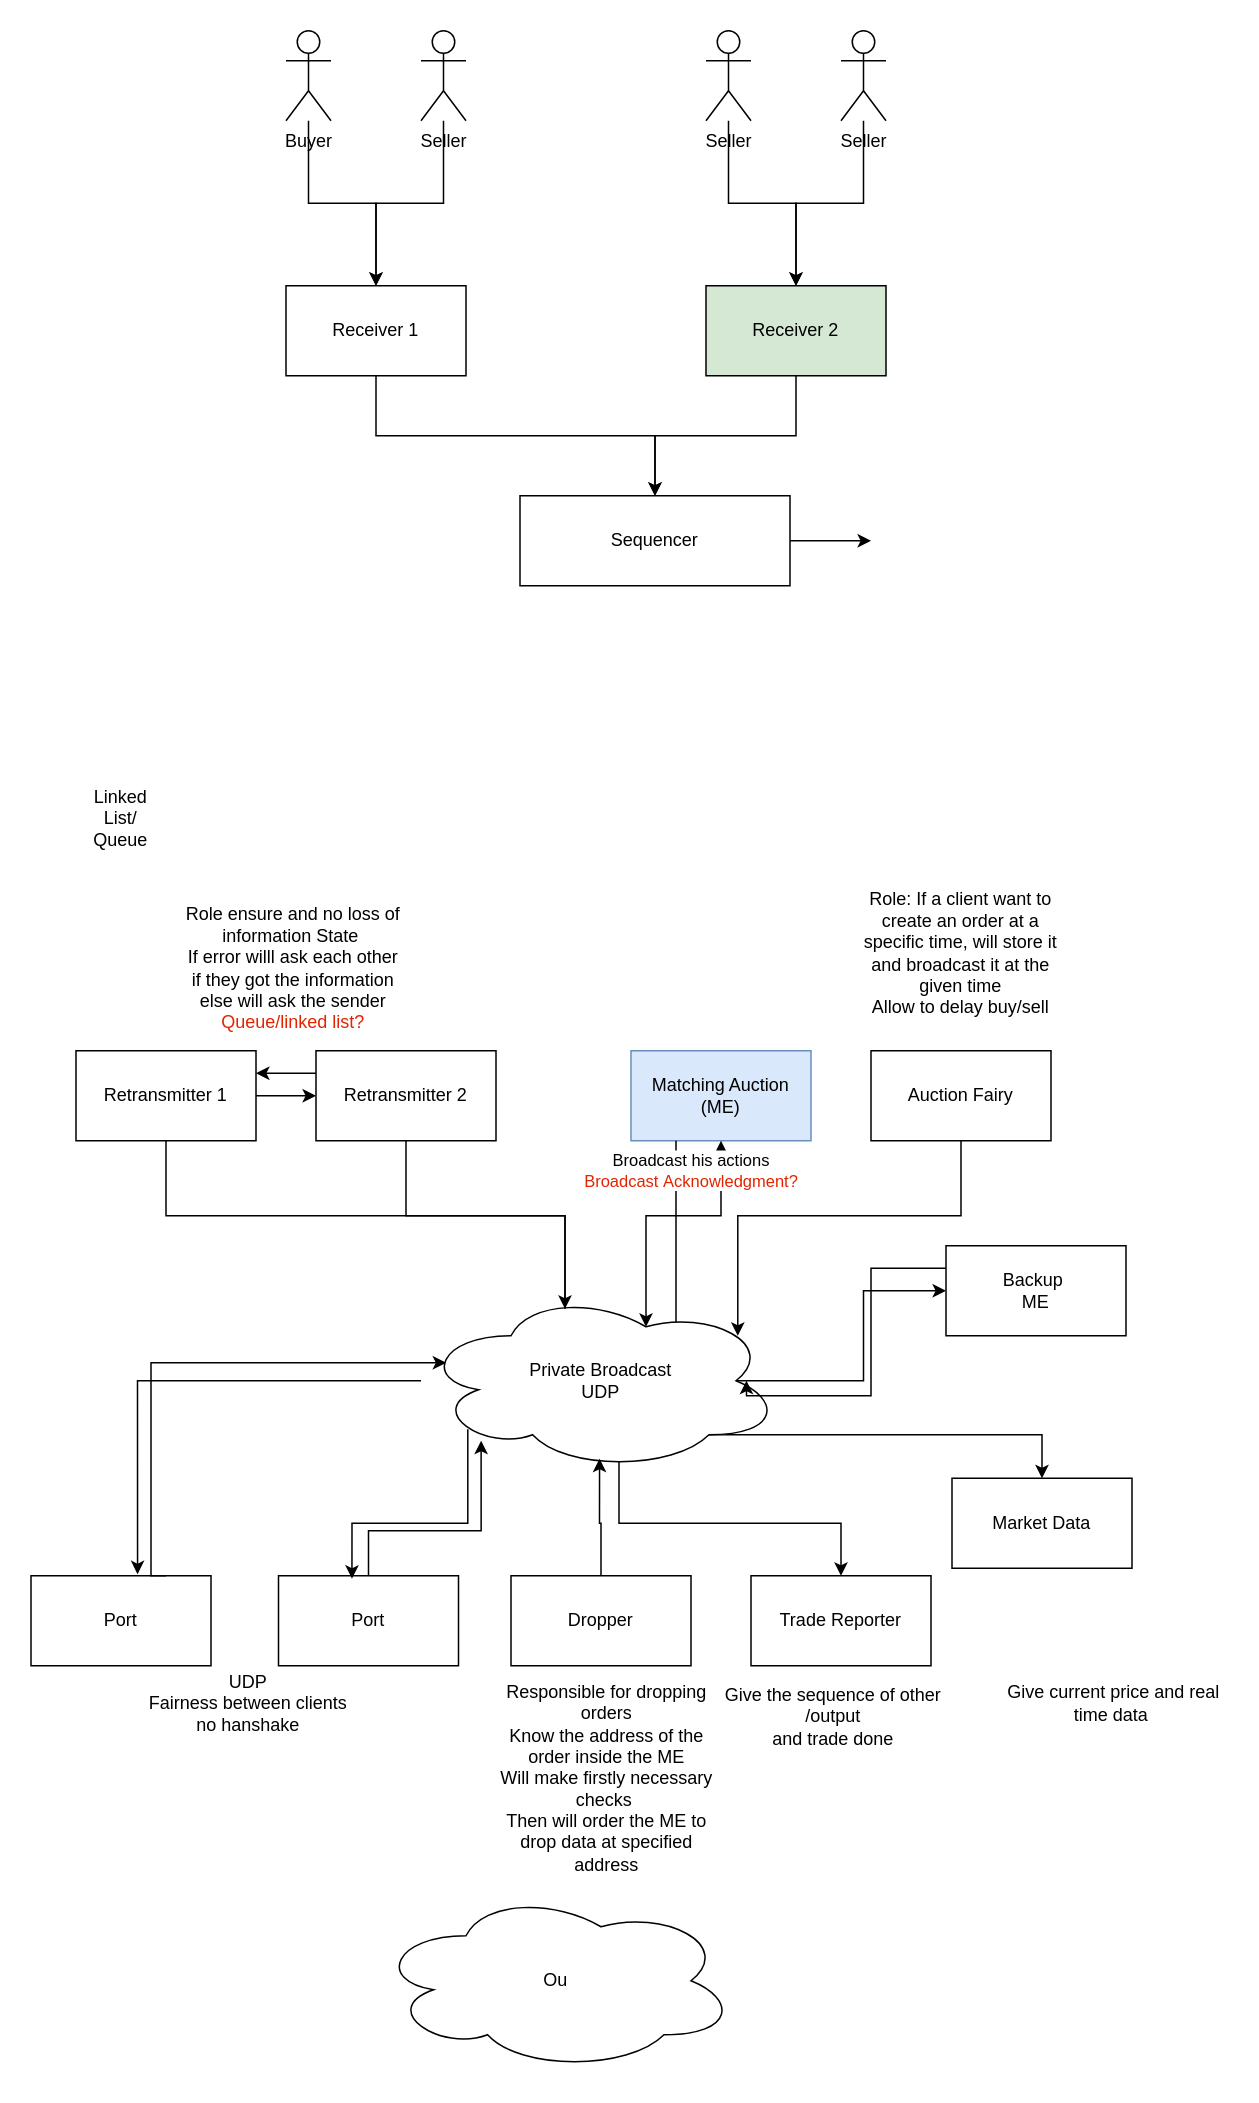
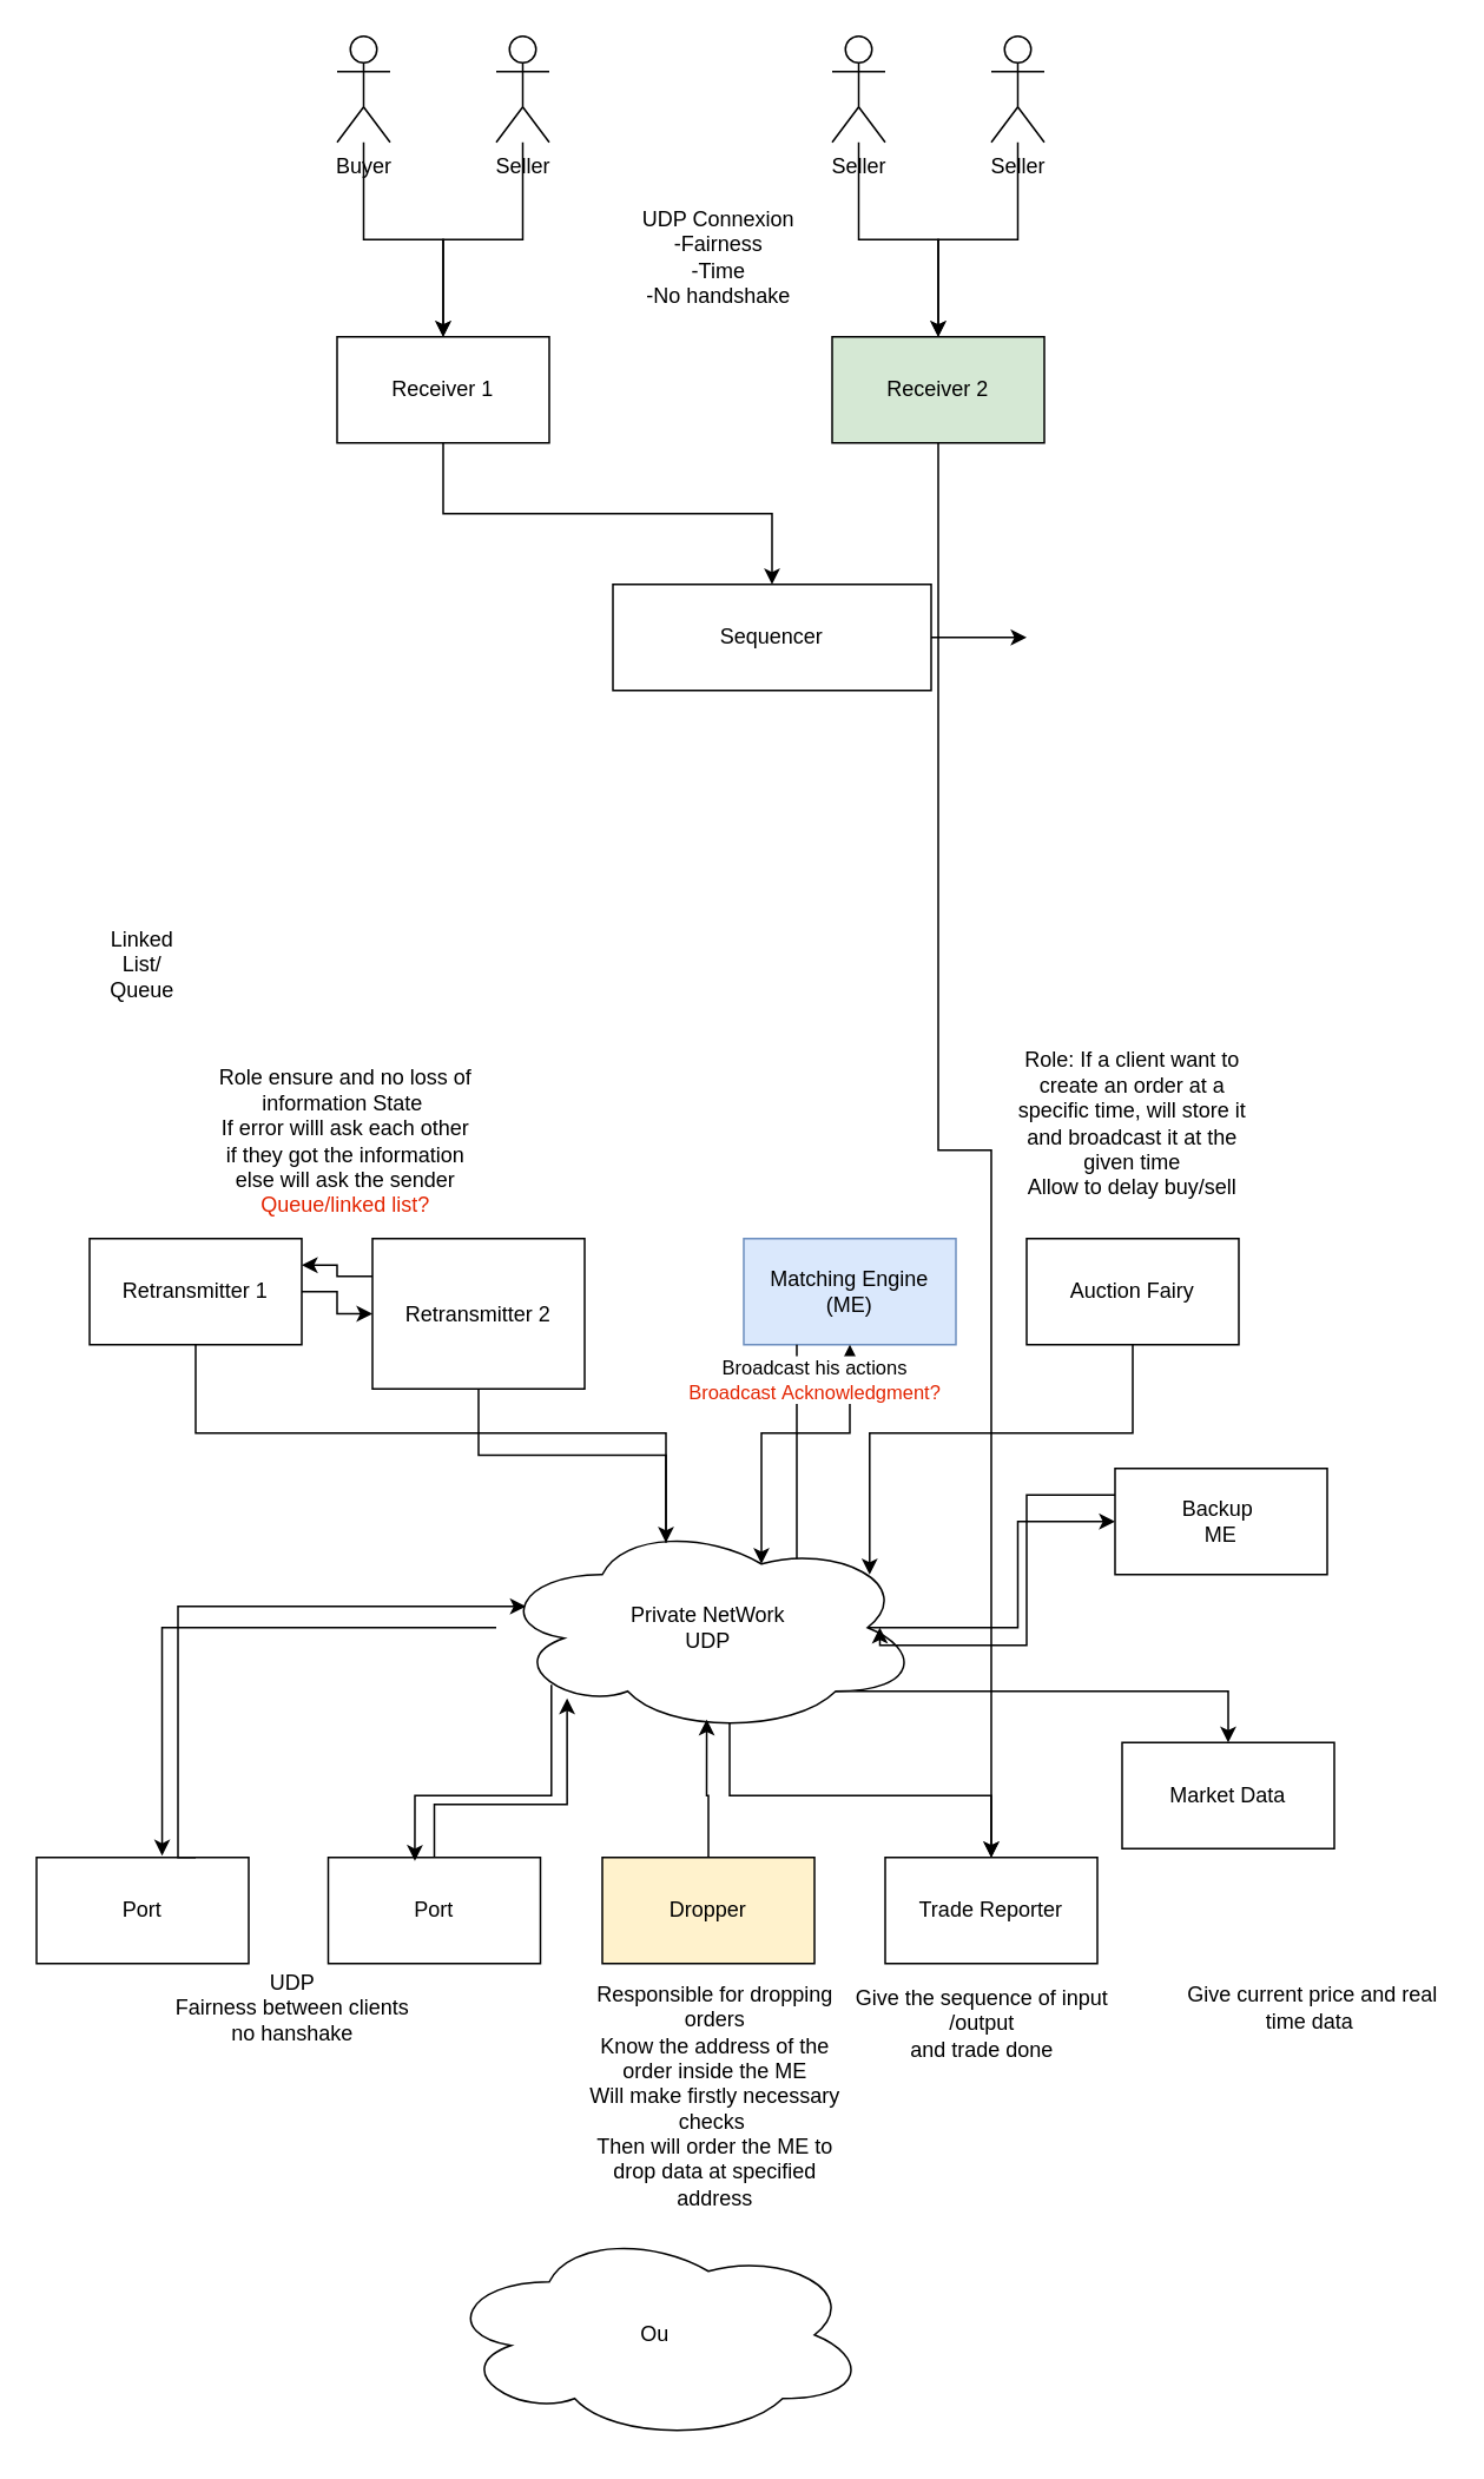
+ <mxCell id="14" value="UDP Connexion&lt;div&gt;-Fairness&lt;/div&gt;&lt;div&gt;-Time&lt;/div&gt;&lt;div&gt;-No handshake&lt;/div&gt;" style="text;html=1;align=center;verticalAlign=middle;whiteSpace=wrap;rounded=0;" vertex="1" parent="1"><mxGeometry x="361" y="110" width="90" height="70" as="geometry" /></mxCell>
- <mxCell id="8" style="edgeStyle=orthogonalEdgeStyle;rounded=0;orthogonalLoop=1;jettySize=auto;html=1;exitX=0.5;exitY=1;exitDx=0;exitDy=0;entryX=0.5;entryY=0;entryDx=0;entryDy=0;" edge="1" parent="1" source="9" target="23"><mxGeometry relative="1" as="geometry"><mxPoint x="391" y="310" as="targetPoint" /></mxGeometry></mxCell>
+ <mxCell id="8" style="edgeStyle=orthogonalEdgeStyle;rounded=0;orthogonalLoop=1;jettySize=auto;html=1;exitX=0.5;exitY=1;exitDx=0;exitDy=0;" edge="1" parent="1" source="9" target="34"><mxGeometry relative="1" as="geometry"><mxPoint x="391" y="310" as="targetPoint" /></mxGeometry></mxCell>
- <mxCell id="27" value="Retransmitter 2" style="rounded=0;whiteSpace=wrap;html=1;" vertex="1" parent="1"><mxGeometry x="210" y="700" width="120" height="60" as="geometry" /></mxCell>
+ <mxCell id="27" value="Retransmitter 2" style="rounded=0;whiteSpace=wrap;html=1;" vertex="1" parent="1"><mxGeometry x="210" y="700" width="120" height="85" as="geometry" /></mxCell>
- <mxCell id="15" value="Matching Auction (ME)" style="rounded=0;whiteSpace=wrap;html=1;fillColor=#dae8fc;strokeColor=#6c8ebf;" vertex="1" parent="1"><mxGeometry x="420" y="700" width="120" height="60" as="geometry" /></mxCell>
+ <mxCell id="15" value="Matching Engine (ME)" style="rounded=0;whiteSpace=wrap;html=1;fillColor=#dae8fc;strokeColor=#6c8ebf;" vertex="1" parent="1"><mxGeometry x="420" y="700" width="120" height="60" as="geometry" /></mxCell>
- <mxCell id="21" value="Private Broadcast&lt;div&gt;UDP&lt;/div&gt;" style="ellipse;shape=cloud;whiteSpace=wrap;html=1;" vertex="1" parent="1"><mxGeometry x="280" y="860" width="240" height="120" as="geometry" /></mxCell>
+ <mxCell id="21" value="Private NetWork&lt;div&gt;UDP&lt;/div&gt;" style="ellipse;shape=cloud;whiteSpace=wrap;html=1;" vertex="1" parent="1"><mxGeometry x="280" y="860" width="240" height="120" as="geometry" /></mxCell>
- <mxCell id="47" value="Dropper" style="rounded=0;whiteSpace=wrap;html=1;" vertex="1" parent="1"><mxGeometry x="340" y="1050" width="120" height="60" as="geometry" /></mxCell>
+ <mxCell id="47" value="Dropper" style="rounded=0;whiteSpace=wrap;html=1;fillColor=#fff2cc;" vertex="1" parent="1"><mxGeometry x="340" y="1050" width="120" height="60" as="geometry" /></mxCell>
- <mxCell id="43" value="Give the sequence of other /output&lt;div&gt;and trade done&lt;/div&gt;" style="text;html=1;align=center;verticalAlign=middle;whiteSpace=wrap;rounded=0;" vertex="1" parent="1"><mxGeometry x="480" y="1129" width="150" height="30" as="geometry" /></mxCell>
+ <mxCell id="43" value="Give the sequence of input /output&lt;div&gt;and trade done&lt;/div&gt;" style="text;html=1;align=center;verticalAlign=middle;whiteSpace=wrap;rounded=0;" vertex="1" parent="1"><mxGeometry x="480" y="1129" width="150" height="30" as="geometry" /></mxCell>
